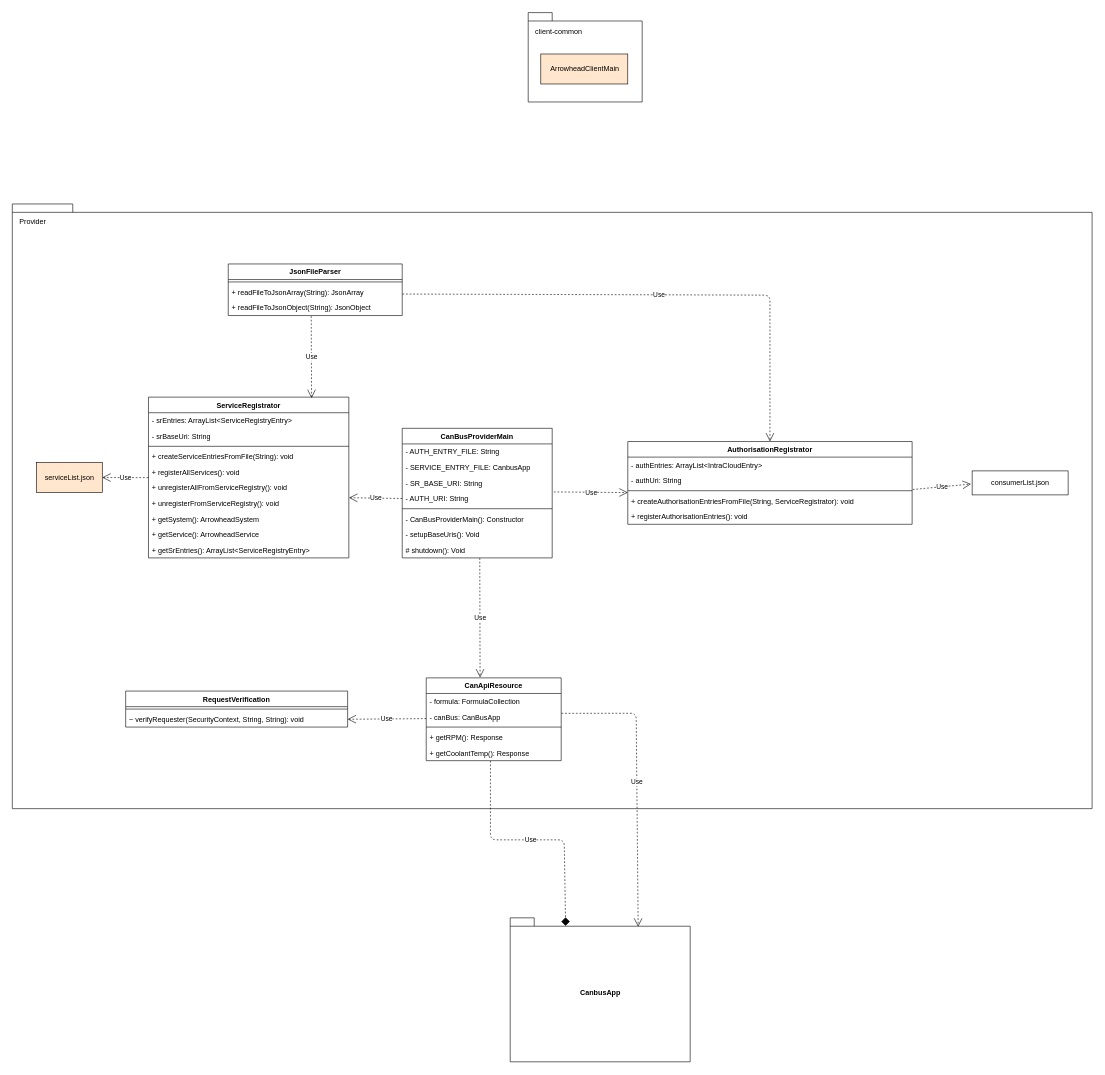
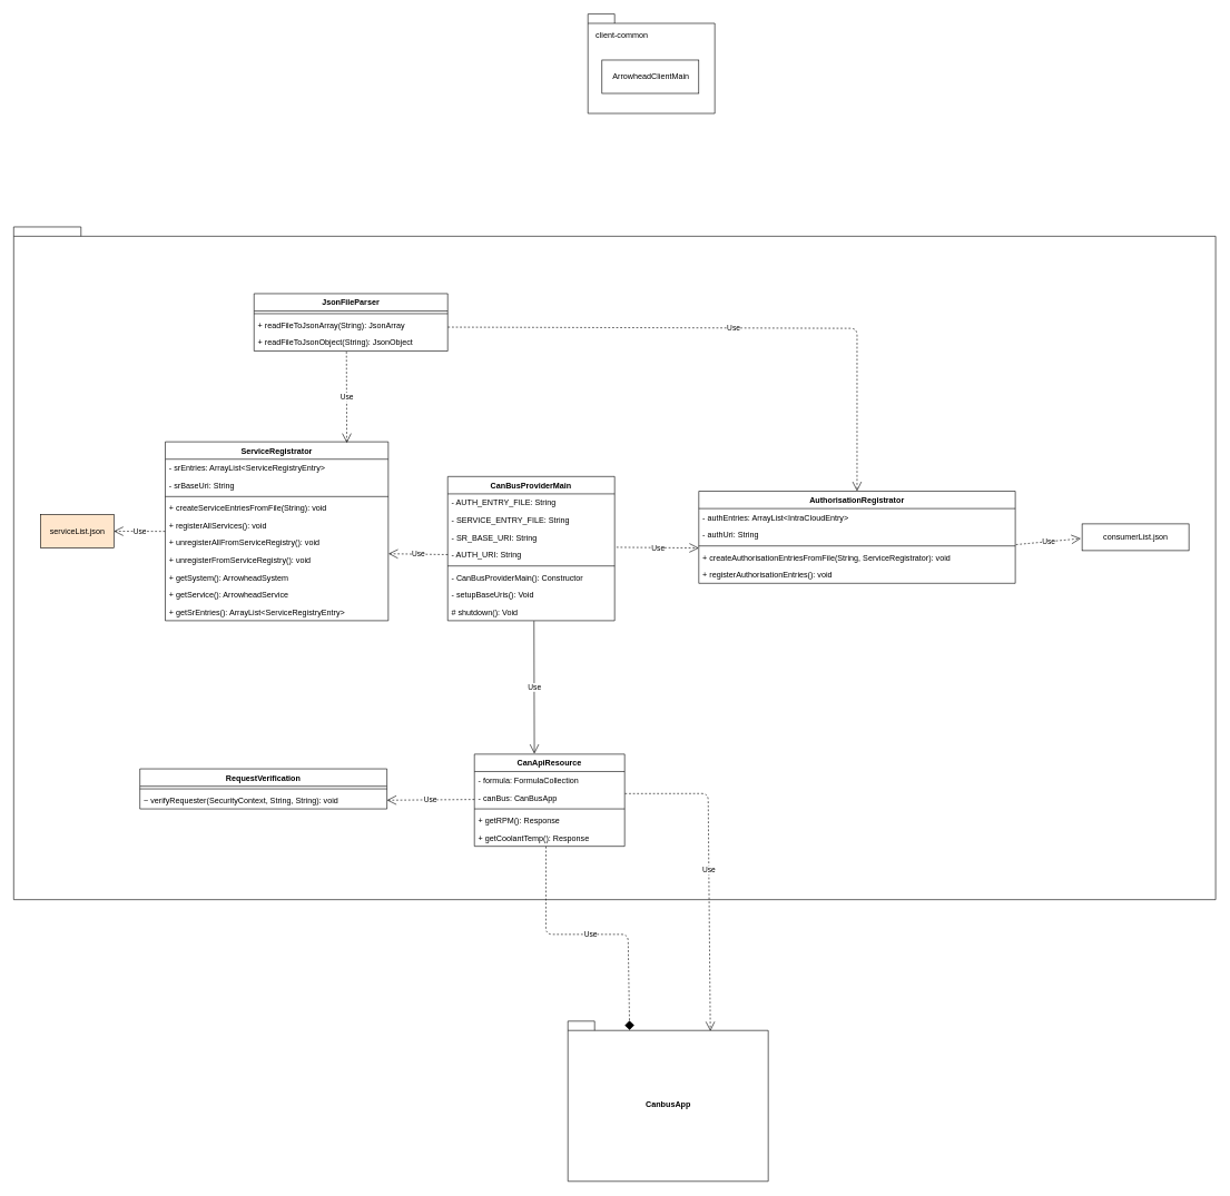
- <mxCell id="14" value="ArrowheadClientMain" style="html=1;fillColor=#ffe6cc;" parent="1" vertex="1"><mxGeometry x="901" y="89" width="145" height="50" as="geometry" /></mxCell>
+ <mxCell id="14" value="ArrowheadClientMain" style="html=1;" parent="1" vertex="1"><mxGeometry x="901" y="89" width="145" height="50" as="geometry" /></mxCell>
- <mxCell id="53" value="Provider" style="text;html=1;resizable=0;points=[];autosize=1;align=left;verticalAlign=top;spacingTop=-4;" parent="1" vertex="1"><mxGeometry x="30" y="359" width="70" height="20" as="geometry" /></mxCell>
- <mxCell id="7" value="- SERVICE_ENTRY_FILE: CanbusApp" style="text;strokeColor=none;fillColor=none;align=left;verticalAlign=top;spacingLeft=4;spacingRight=4;overflow=hidden;rotatable=0;points=[[0,0.5],[1,0.5]];portConstraint=eastwest;" parent="5" vertex="1"><mxGeometry y="52" width="250" height="26" as="geometry" /></mxCell>
+ <mxCell id="7" value="- SERVICE_ENTRY_FILE: String" style="text;strokeColor=none;fillColor=none;align=left;verticalAlign=top;spacingLeft=4;spacingRight=4;overflow=hidden;rotatable=0;points=[[0,0.5],[1,0.5]];portConstraint=eastwest;" parent="5" vertex="1"><mxGeometry y="52" width="250" height="26" as="geometry" /></mxCell>
- <mxCell id="50" value="Use" style="endArrow=open;endSize=12;dashed=1;html=1;exitX=0.517;exitY=1.014;exitDx=0;exitDy=0;exitPerimeter=0;entryX=0.399;entryY=-0.004;entryDx=0;entryDy=0;entryPerimeter=0;" parent="1" source="13" target="44" edge="1"><mxGeometry width="160" relative="1" as="geometry"><mxPoint x="960" y="1099" as="sourcePoint" /><mxPoint x="1120" y="1099" as="targetPoint" /></mxGeometry></mxCell>
+ <mxCell id="50" value="Use" style="endArrow=open;endSize=12;dashed=0;html=1;exitX=0.517;exitY=1.014;exitDx=0;exitDy=0;exitPerimeter=0;entryX=0.399;entryY=-0.004;entryDx=0;entryDy=0;entryPerimeter=0;" parent="1" source="13" target="44" edge="1"><mxGeometry width="160" relative="1" as="geometry"><mxPoint x="960" y="1099" as="sourcePoint" /><mxPoint x="1120" y="1099" as="targetPoint" /></mxGeometry></mxCell>
